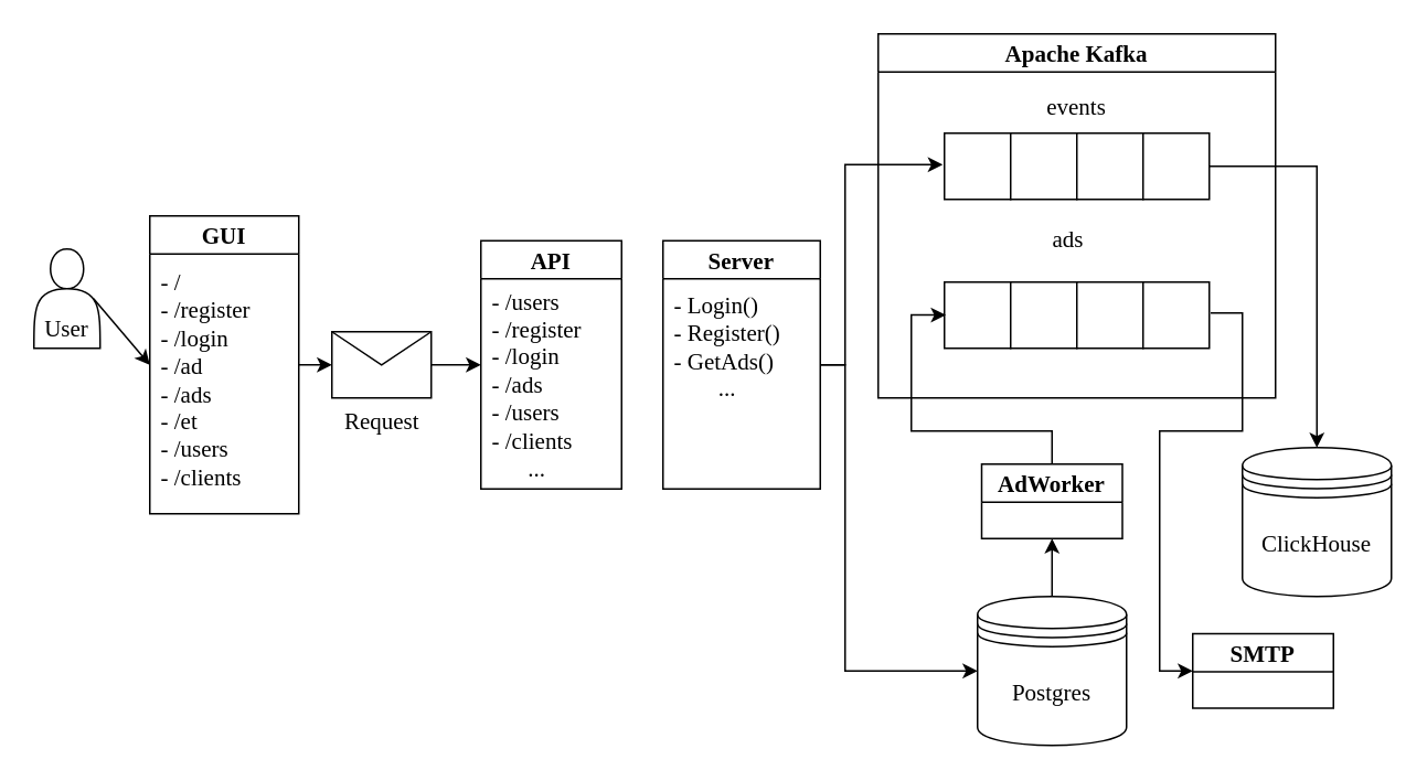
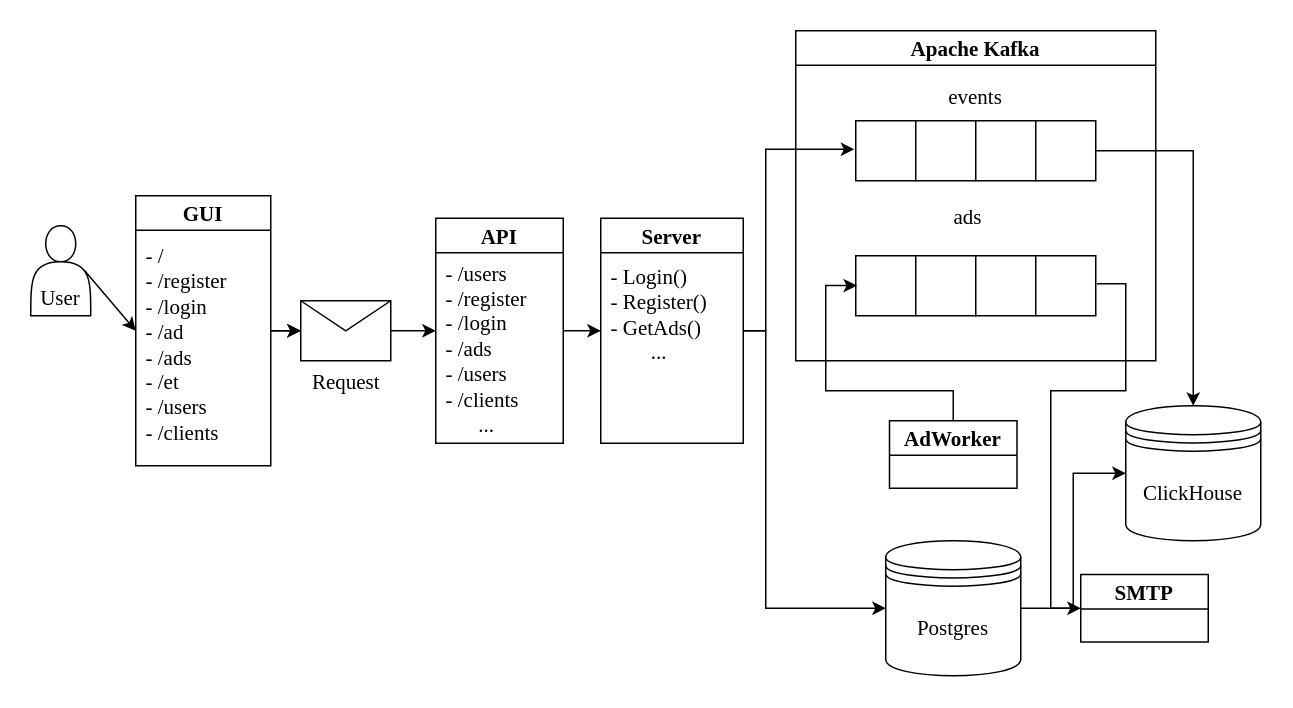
+ <mxCell id="5" value="" style="edgeStyle=orthogonalEdgeStyle;rounded=0;orthogonalLoop=1;jettySize=auto;html=1;fontSize=14;fontFamily=Times New Roman;" edge="1" parent="1" source="6" target="4"><mxGeometry relative="1" as="geometry" /></mxCell>
+ <mxCell id="8" style="edgeStyle=orthogonalEdgeStyle;rounded=0;orthogonalLoop=1;jettySize=auto;html=1;entryX=0;entryY=0.5;entryDx=0;entryDy=0;fontSize=14;fontFamily=Times New Roman;" edge="1" parent="1" source="9" target="13"><mxGeometry relative="1" as="geometry" /></mxCell>
- <mxCell id="15" style="edgeStyle=orthogonalEdgeStyle;rounded=0;orthogonalLoop=1;jettySize=auto;html=1;entryX=0.5;entryY=1;entryDx=0;entryDy=0;fontSize=14;fontFamily=Times New Roman;" edge="1" parent="1" source="16" target="35"><mxGeometry relative="1" as="geometry" /></mxCell>
+ <mxCell id="15" style="edgeStyle=orthogonalEdgeStyle;rounded=0;orthogonalLoop=1;jettySize=auto;html=1;fontSize=14;fontFamily=Times New Roman;" edge="1" parent="1" source="16" target="28"><mxGeometry relative="1" as="geometry" /></mxCell>
